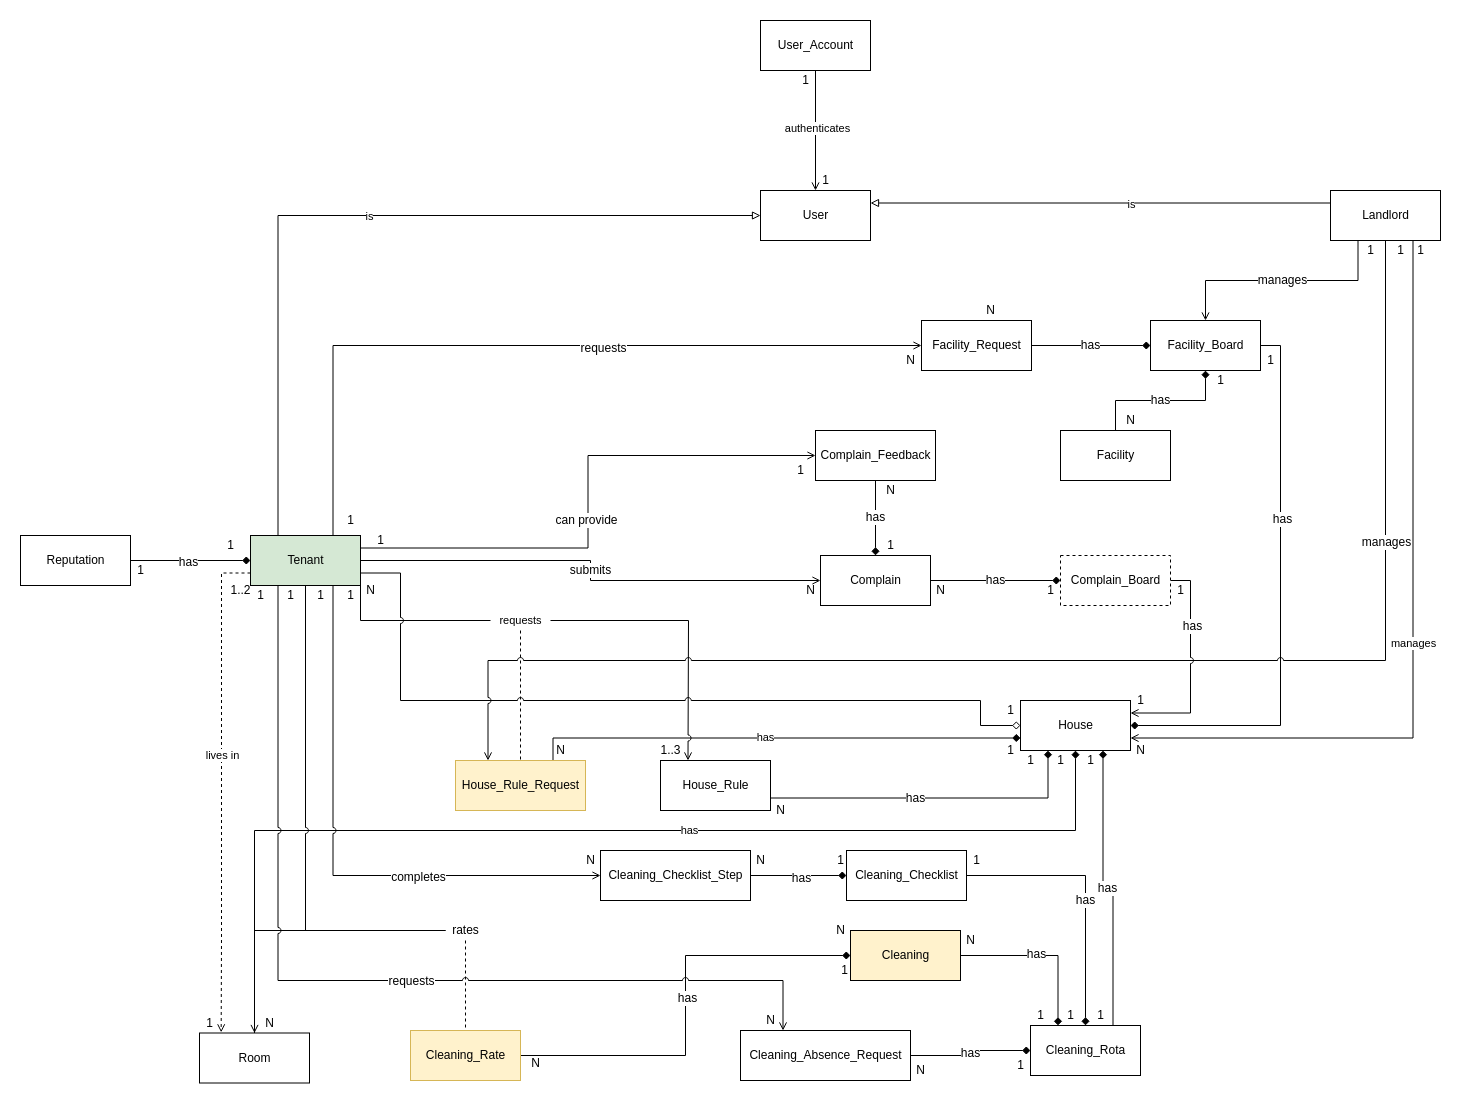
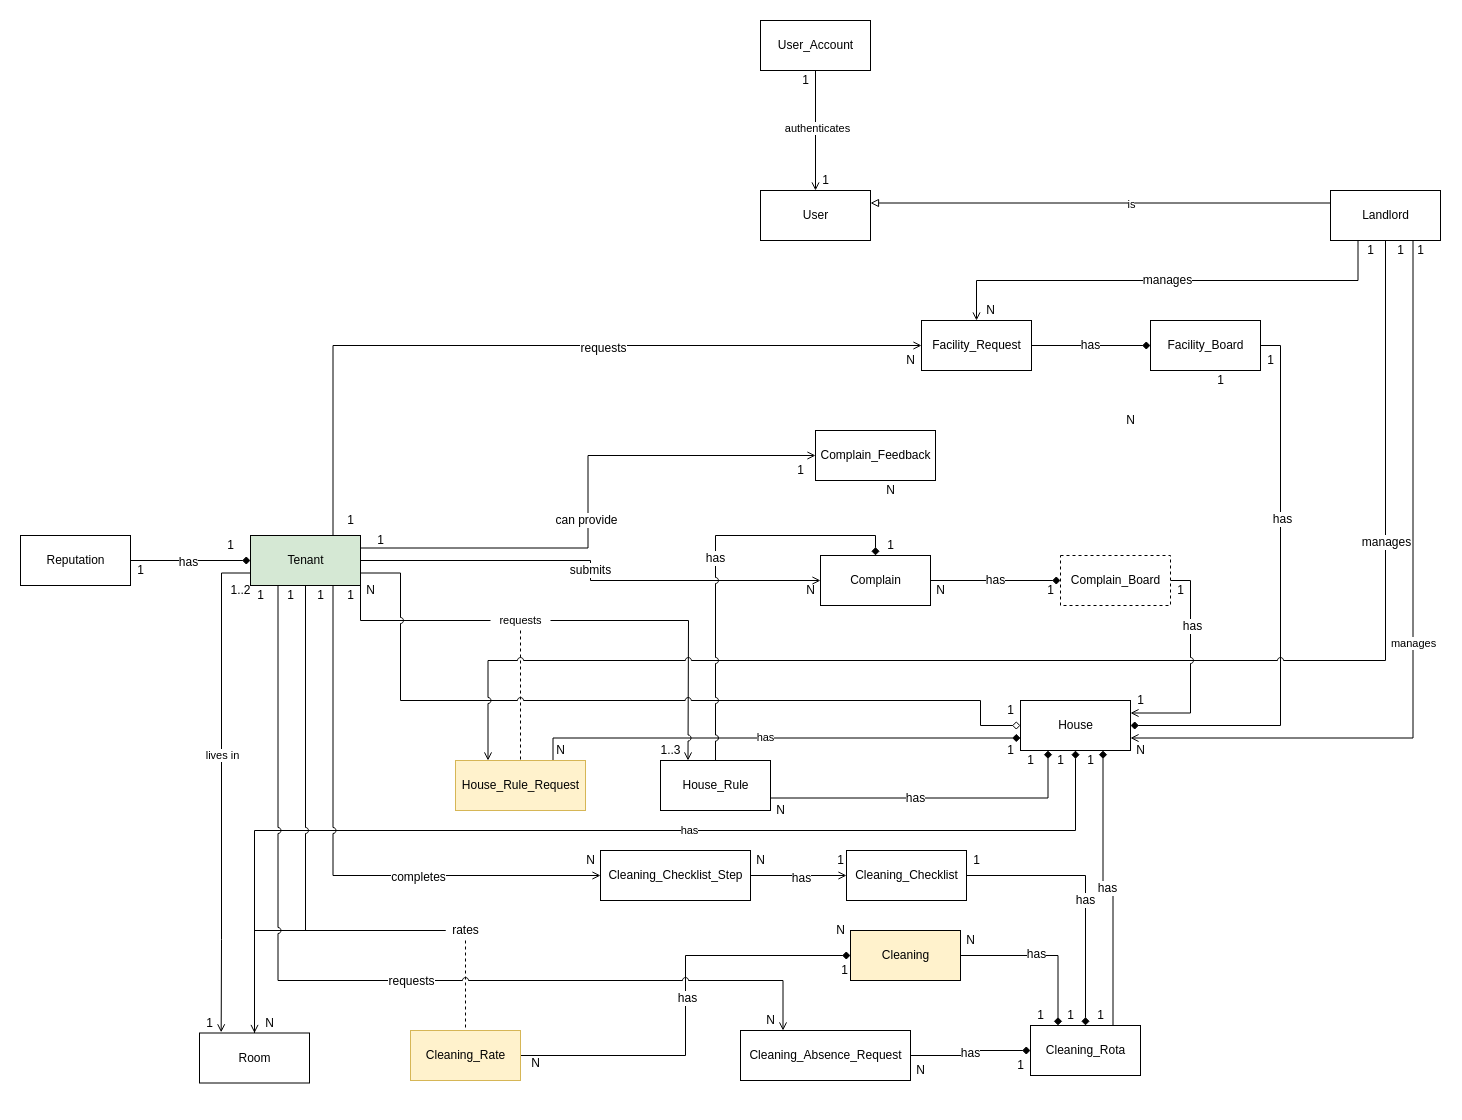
- <mxCell id="11" style="edgeStyle=orthogonalEdgeStyle;rounded=0;orthogonalLoop=1;jettySize=auto;html=1;endArrow=block;endFill=0;jumpSize=15;jumpStyle=arc;exitX=0.25;exitY=0;exitDx=0;exitDy=0;entryX=0;entryY=0.5;entryDx=0;entryDy=0;" parent="1" source="177" target="10" edge="1"><mxGeometry relative="1" as="geometry" /></mxCell>
- <mxCell id="12" value="is" style="edgeLabel;html=1;align=center;verticalAlign=middle;resizable=0;points=[];" parent="11" vertex="1" connectable="0"><mxGeometry x="0.024" relative="1" as="geometry"><mxPoint as="offset" /></mxGeometry></mxCell>
- <mxCell id="156" value="manages" style="edgeStyle=orthogonalEdgeStyle;rounded=0;jumpStyle=arc;orthogonalLoop=1;jettySize=auto;html=1;exitX=0.25;exitY=1;exitDx=0;exitDy=0;fontSize=12;startArrow=none;startFill=0;endArrow=open;endFill=0;endSize=6;targetPerimeterSpacing=0;strokeWidth=1;" edge="1" parent="1" source="159" target="149"><mxGeometry relative="1" as="geometry" /></mxCell>
+ <mxCell id="156" value="manages" style="edgeStyle=orthogonalEdgeStyle;rounded=0;jumpStyle=arc;orthogonalLoop=1;jettySize=auto;html=1;exitX=0.25;exitY=1;exitDx=0;exitDy=0;fontSize=12;startArrow=none;startFill=0;endArrow=open;endFill=0;endSize=6;targetPerimeterSpacing=0;strokeWidth=1;" edge="1" parent="1" source="159" target="167"><mxGeometry relative="1" as="geometry" /></mxCell>
- <mxCell id="146" value="has" style="edgeStyle=orthogonalEdgeStyle;rounded=0;jumpStyle=arc;orthogonalLoop=1;jettySize=auto;html=1;exitX=0.5;exitY=1;exitDx=0;exitDy=0;fontSize=12;startArrow=diamond;startFill=1;endArrow=none;endFill=0;endSize=6;targetPerimeterSpacing=0;strokeWidth=1;" edge="1" parent="1" source="149" target="153"><mxGeometry relative="1" as="geometry" /></mxCell>
- <mxCell id="153" value="Facility" style="html=1;fontSize=12;" vertex="1" parent="152"><mxGeometry y="20" width="110" height="50" as="geometry" /></mxCell>
- <mxCell id="131" value="has" style="edgeStyle=orthogonalEdgeStyle;rounded=0;jumpStyle=arc;orthogonalLoop=1;jettySize=auto;html=1;exitX=0.5;exitY=0;exitDx=0;exitDy=0;entryX=0.5;entryY=1;entryDx=0;entryDy=0;fontSize=12;startArrow=diamond;startFill=1;endArrow=none;endFill=0;endSize=6;targetPerimeterSpacing=0;strokeWidth=1;" edge="1" parent="1" source="136" target="143"><mxGeometry relative="1" as="geometry" /></mxCell>
+ <mxCell id="131" value="has" style="edgeStyle=orthogonalEdgeStyle;rounded=0;jumpStyle=arc;orthogonalLoop=1;jettySize=auto;html=1;exitX=0.5;exitY=0;exitDx=0;exitDy=0;fontSize=12;startArrow=diamond;startFill=1;endArrow=none;endFill=0;endSize=6;targetPerimeterSpacing=0;strokeWidth=1;" edge="1" parent="1" source="136" target="39"><mxGeometry relative="1" as="geometry" /></mxCell>
- <mxCell id="48" style="edgeStyle=orthogonalEdgeStyle;rounded=0;jumpStyle=arc;orthogonalLoop=1;jettySize=auto;html=1;entryX=0;entryY=0.5;entryDx=0;entryDy=0;fontSize=12;startArrow=none;startFill=0;endArrow=diamond;endFill=1;endSize=6;targetPerimeterSpacing=0;strokeWidth=1;" edge="1" parent="1" source="59" target="52"><mxGeometry relative="1" as="geometry" /></mxCell>
+ <mxCell id="48" style="edgeStyle=orthogonalEdgeStyle;rounded=0;jumpStyle=arc;orthogonalLoop=1;jettySize=auto;html=1;entryX=0;entryY=0.5;entryDx=0;entryDy=0;fontSize=12;startArrow=none;startFill=0;endArrow=open;endFill=1;endSize=6;targetPerimeterSpacing=0;strokeWidth=1;" edge="1" parent="1" source="59" target="52"><mxGeometry relative="1" as="geometry" /></mxCell>
- <mxCell id="15" style="edgeStyle=orthogonalEdgeStyle;rounded=0;orthogonalLoop=1;jettySize=auto;html=1;endArrow=open;endFill=0;exitX=0;exitY=0.75;exitDx=0;exitDy=0;entryX=0.197;entryY=-0.013;entryDx=0;entryDy=0;entryPerimeter=0;dashed=1;" parent="1" source="177" target="23" edge="1"><mxGeometry relative="1" as="geometry"><Array as="points"><mxPoint x="221" y="573" /><mxPoint x="221" y="939" /></Array></mxGeometry></mxCell>
+ <mxCell id="15" style="edgeStyle=orthogonalEdgeStyle;rounded=0;orthogonalLoop=1;jettySize=auto;html=1;endArrow=open;endFill=0;exitX=0;exitY=0.75;exitDx=0;exitDy=0;entryX=0.197;entryY=-0.013;entryDx=0;entryDy=0;entryPerimeter=0;" parent="1" source="177" target="23" edge="1"><mxGeometry relative="1" as="geometry"><Array as="points"><mxPoint x="221" y="573" /><mxPoint x="221" y="939" /></Array></mxGeometry></mxCell>
